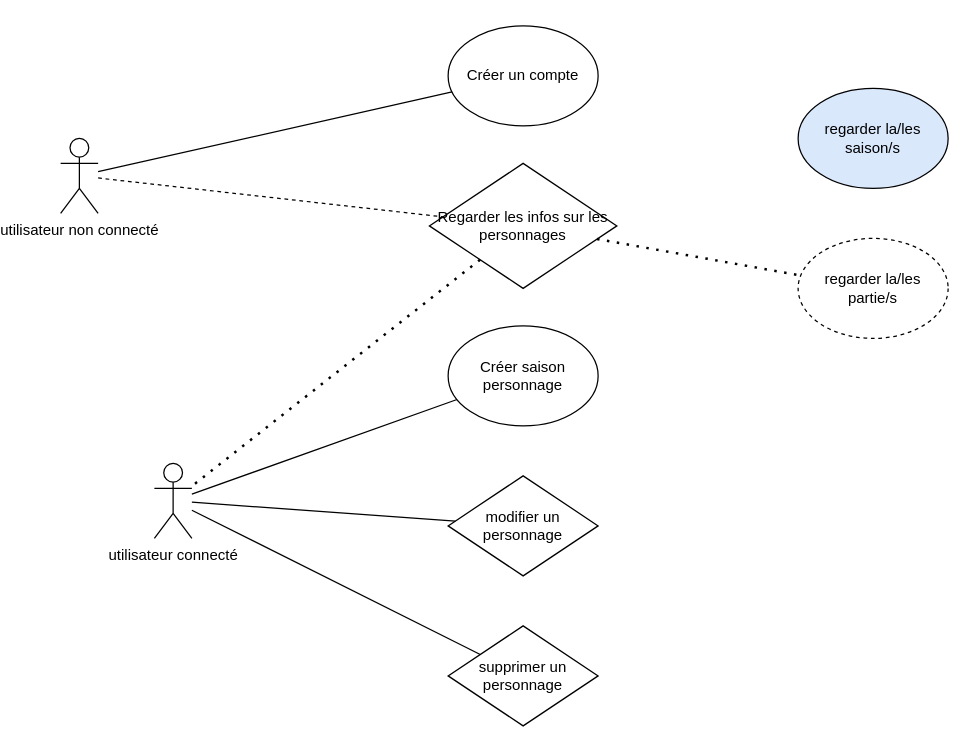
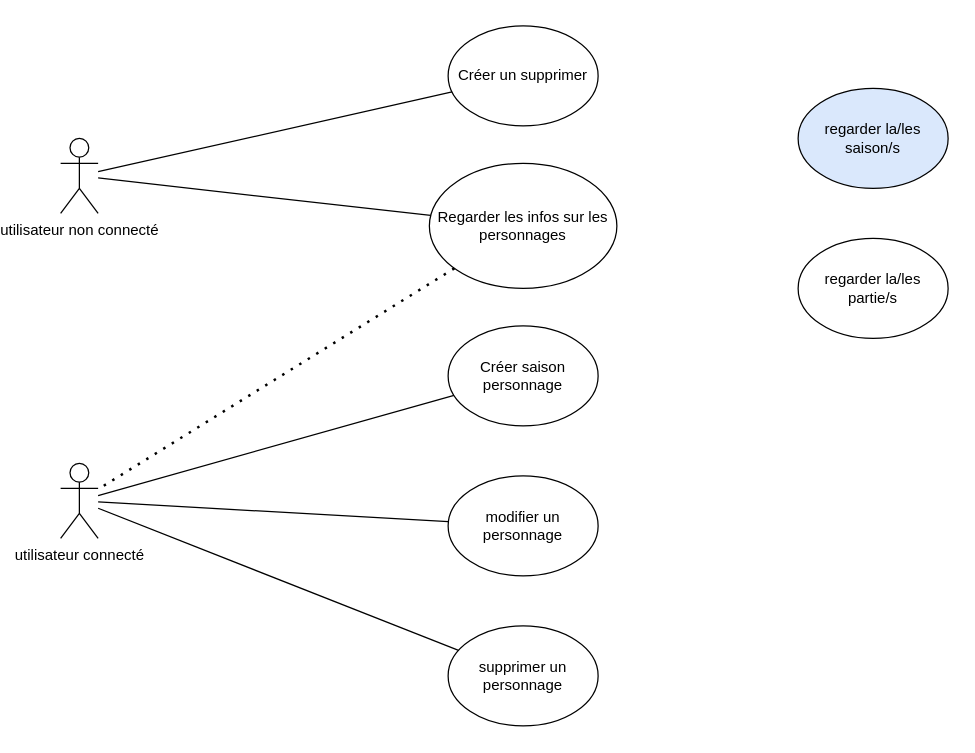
- <mxCell id="5" value="Créer un compte" style="ellipse;whiteSpace=wrap;html=1;" parent="1" vertex="1"><mxGeometry x="330" y="20" width="120" height="80" as="geometry" /></mxCell>
+ <mxCell id="5" value="Créer un supprimer" style="ellipse;whiteSpace=wrap;html=1;" parent="1" vertex="1"><mxGeometry x="330" y="20" width="120" height="80" as="geometry" /></mxCell>
- <mxCell id="9" value="" style="endArrow=none;html=1;rounded=0;dashed=1;" parent="1" source="3" target="4" edge="1"><mxGeometry width="50" height="50" relative="1" as="geometry"><mxPoint x="60" y="146" as="sourcePoint" /><mxPoint x="325" y="66" as="targetPoint" /></mxGeometry></mxCell>
+ <mxCell id="9" value="" style="endArrow=none;html=1;rounded=0;" parent="1" source="3" target="4" edge="1"><mxGeometry width="50" height="50" relative="1" as="geometry"><mxPoint x="60" y="146" as="sourcePoint" /><mxPoint x="325" y="66" as="targetPoint" /></mxGeometry></mxCell>
- <mxCell id="4" value="Regarder les infos sur les personnages" style="rhombus;whiteSpace=wrap;html=1;" parent="1" vertex="1"><mxGeometry x="315" y="130" width="150" height="100" as="geometry" /></mxCell>
+ <mxCell id="4" value="Regarder les infos sur les personnages" style="ellipse;whiteSpace=wrap;html=1;" parent="1" vertex="1"><mxGeometry x="315" y="130" width="150" height="100" as="geometry" /></mxCell>
- <mxCell id="17" value="" style="endArrow=none;dashed=1;html=1;dashPattern=1 3;strokeWidth=2;rounded=0;" parent="1" source="4" target="16" edge="1"><mxGeometry width="50" height="50" relative="1" as="geometry"><mxPoint x="480" y="230" as="sourcePoint" /><mxPoint x="530" y="180" as="targetPoint" /></mxGeometry></mxCell>
- <mxCell id="16" value="regarder la/les partie/s" style="ellipse;whiteSpace=wrap;html=1;dashed=1;" parent="1" vertex="1"><mxGeometry x="610" y="190" width="120" height="80" as="geometry" /></mxCell>
+ <mxCell id="16" value="regarder la/les partie/s" style="ellipse;whiteSpace=wrap;html=1;" parent="1" vertex="1"><mxGeometry x="610" y="190" width="120" height="80" as="geometry" /></mxCell>
- <mxCell id="2" value="utilisateur connecté" style="shape=umlActor;verticalLabelPosition=bottom;verticalAlign=top;html=1;outlineConnect=0;" parent="1" vertex="1"><mxGeometry x="95" y="370" width="30" height="60" as="geometry" /></mxCell>
+ <mxCell id="2" value="utilisateur connecté" style="shape=umlActor;verticalLabelPosition=bottom;verticalAlign=top;html=1;outlineConnect=0;" parent="1" vertex="1"><mxGeometry x="20" y="370" width="30" height="60" as="geometry" /></mxCell>
- <mxCell id="7" value="modifier un personnage" style="rhombus;whiteSpace=wrap;html=1;" parent="1" vertex="1"><mxGeometry x="330" y="380" width="120" height="80" as="geometry" /></mxCell>
+ <mxCell id="7" value="modifier un personnage" style="ellipse;whiteSpace=wrap;html=1;" parent="1" vertex="1"><mxGeometry x="330" y="380" width="120" height="80" as="geometry" /></mxCell>
- <mxCell id="10" value="supprimer un personnage" style="rhombus;whiteSpace=wrap;html=1;" parent="1" vertex="1"><mxGeometry x="330" y="500" width="120" height="80" as="geometry" /></mxCell>
+ <mxCell id="10" value="supprimer un personnage" style="ellipse;whiteSpace=wrap;html=1;" parent="1" vertex="1"><mxGeometry x="330" y="500" width="120" height="80" as="geometry" /></mxCell>
